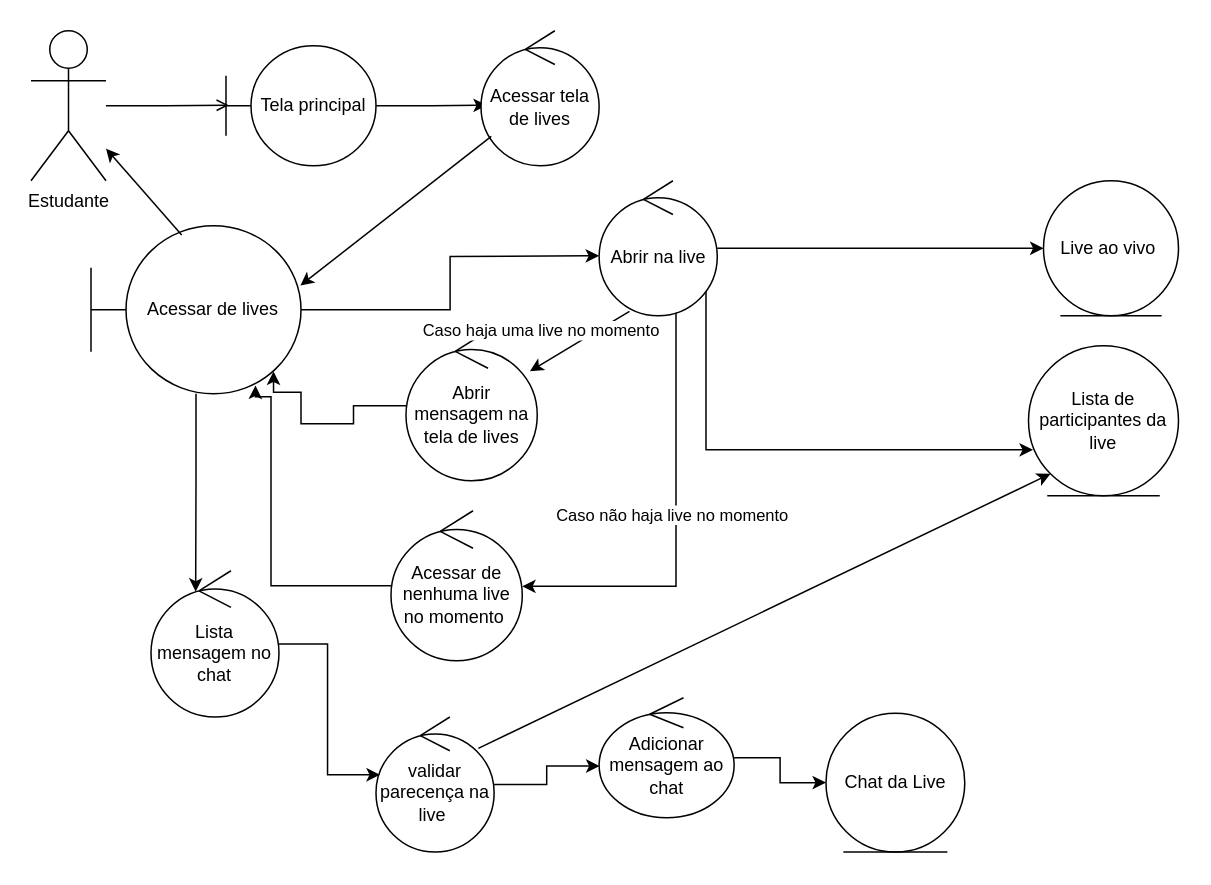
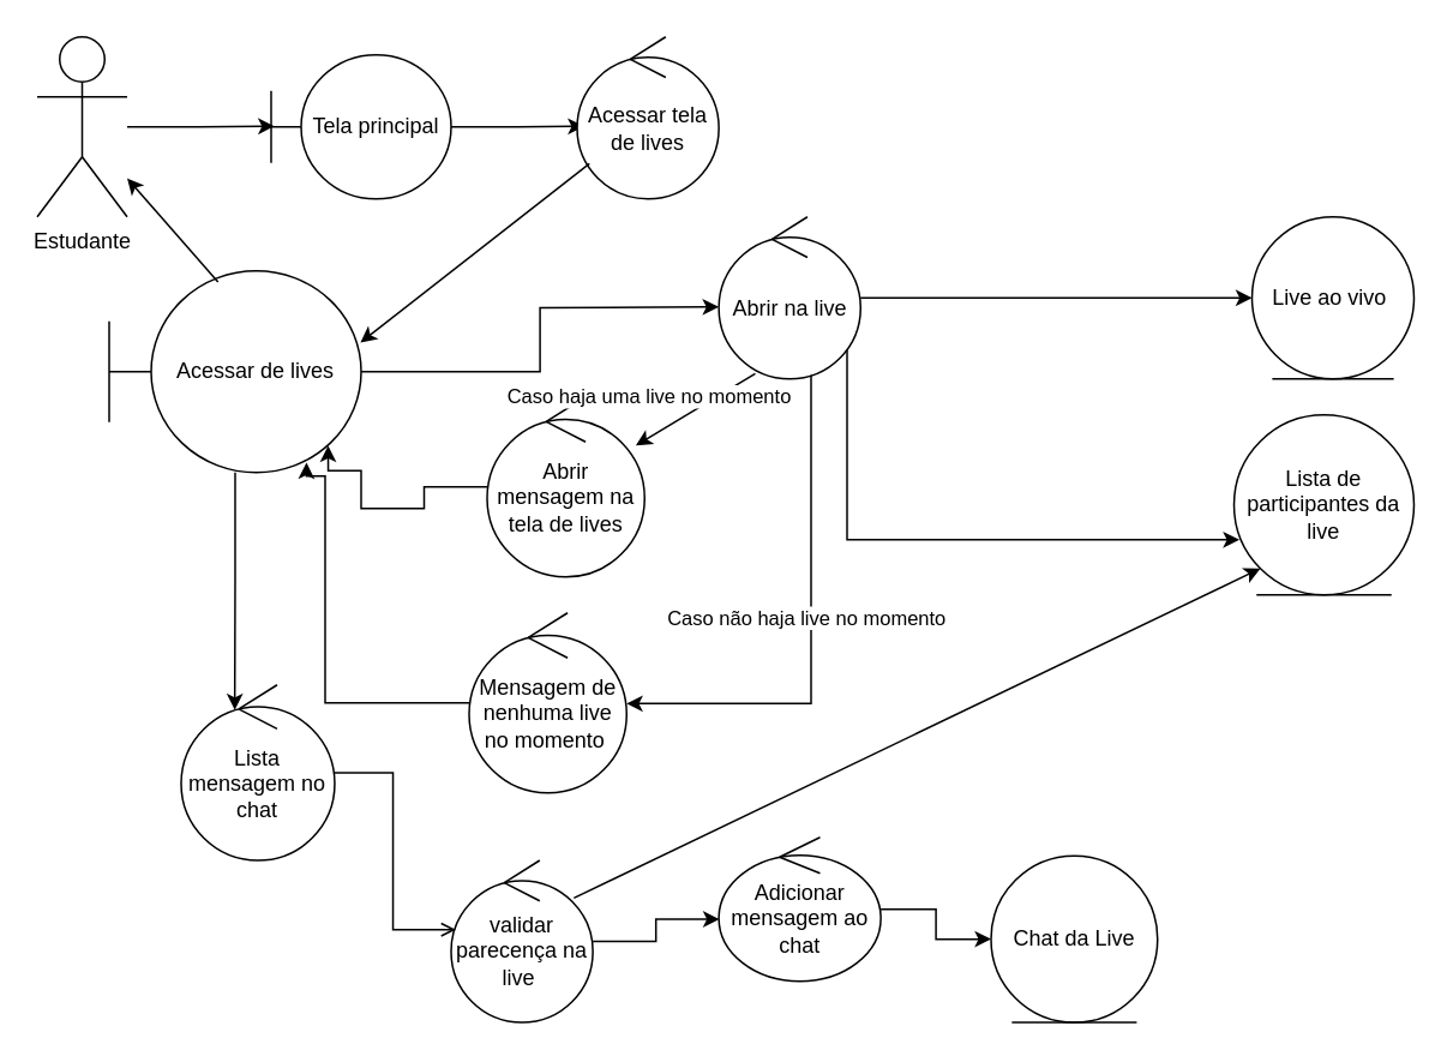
- <mxCell id="5" style="edgeStyle=orthogonalEdgeStyle;rounded=0;orthogonalLoop=1;jettySize=auto;html=1;entryX=0.018;entryY=0.495;entryDx=0;entryDy=0;entryPerimeter=0;endArrow=open;" parent="1" source="2" target="3" edge="1"><mxGeometry relative="1" as="geometry" /></mxCell>
+ <mxCell id="5" style="edgeStyle=orthogonalEdgeStyle;rounded=0;orthogonalLoop=1;jettySize=auto;html=1;entryX=0.018;entryY=0.495;entryDx=0;entryDy=0;entryPerimeter=0;" parent="1" source="2" target="3" edge="1"><mxGeometry relative="1" as="geometry" /></mxCell>
- <mxCell id="18" value="Acessar de nenhuma live no momento&amp;nbsp;" style="ellipse;shape=umlControl;whiteSpace=wrap;html=1;" vertex="1" parent="1"><mxGeometry x="260" y="340" width="87.5" height="100" as="geometry" /></mxCell>
+ <mxCell id="18" value="Mensagem de nenhuma live no momento&amp;nbsp;" style="ellipse;shape=umlControl;whiteSpace=wrap;html=1;" vertex="1" parent="1"><mxGeometry x="260" y="340" width="87.5" height="100" as="geometry" /></mxCell>
- <mxCell id="27" style="edgeStyle=orthogonalEdgeStyle;rounded=0;orthogonalLoop=1;jettySize=auto;html=1;entryX=0.033;entryY=0.428;entryDx=0;entryDy=0;entryPerimeter=0;" edge="1" parent="1" source="24" target="26"><mxGeometry relative="1" as="geometry" /></mxCell>
+ <mxCell id="27" style="edgeStyle=orthogonalEdgeStyle;rounded=0;orthogonalLoop=1;jettySize=auto;html=1;entryX=0.033;entryY=0.428;entryDx=0;entryDy=0;entryPerimeter=0;endArrow=open;" edge="1" parent="1" source="24" target="26"><mxGeometry relative="1" as="geometry" /></mxCell>
